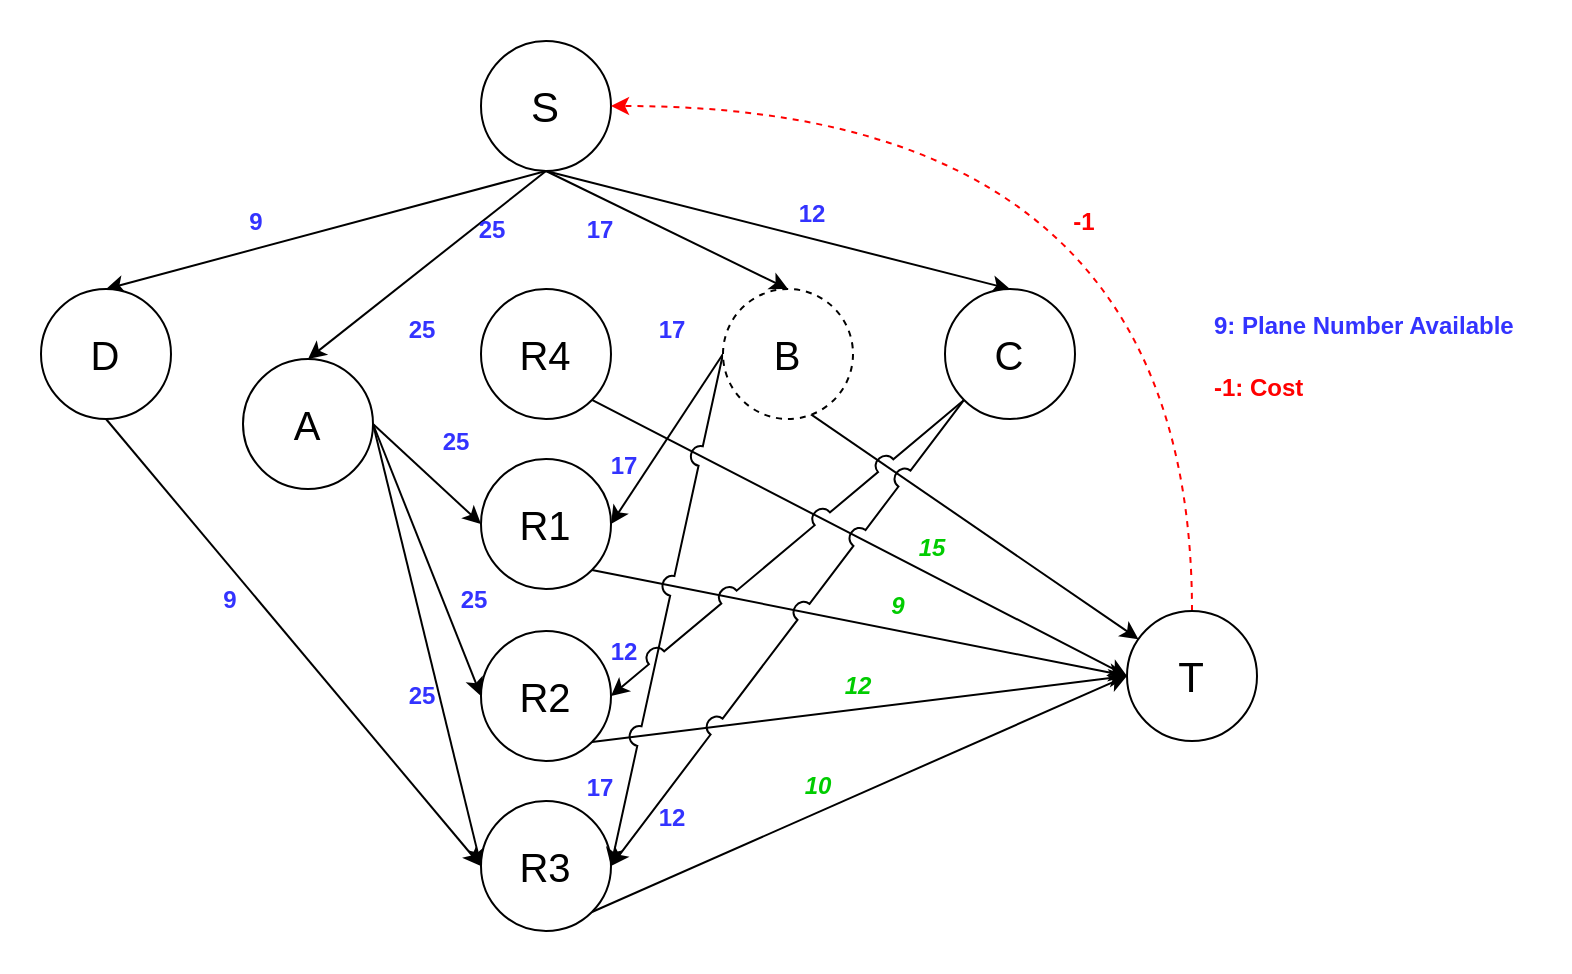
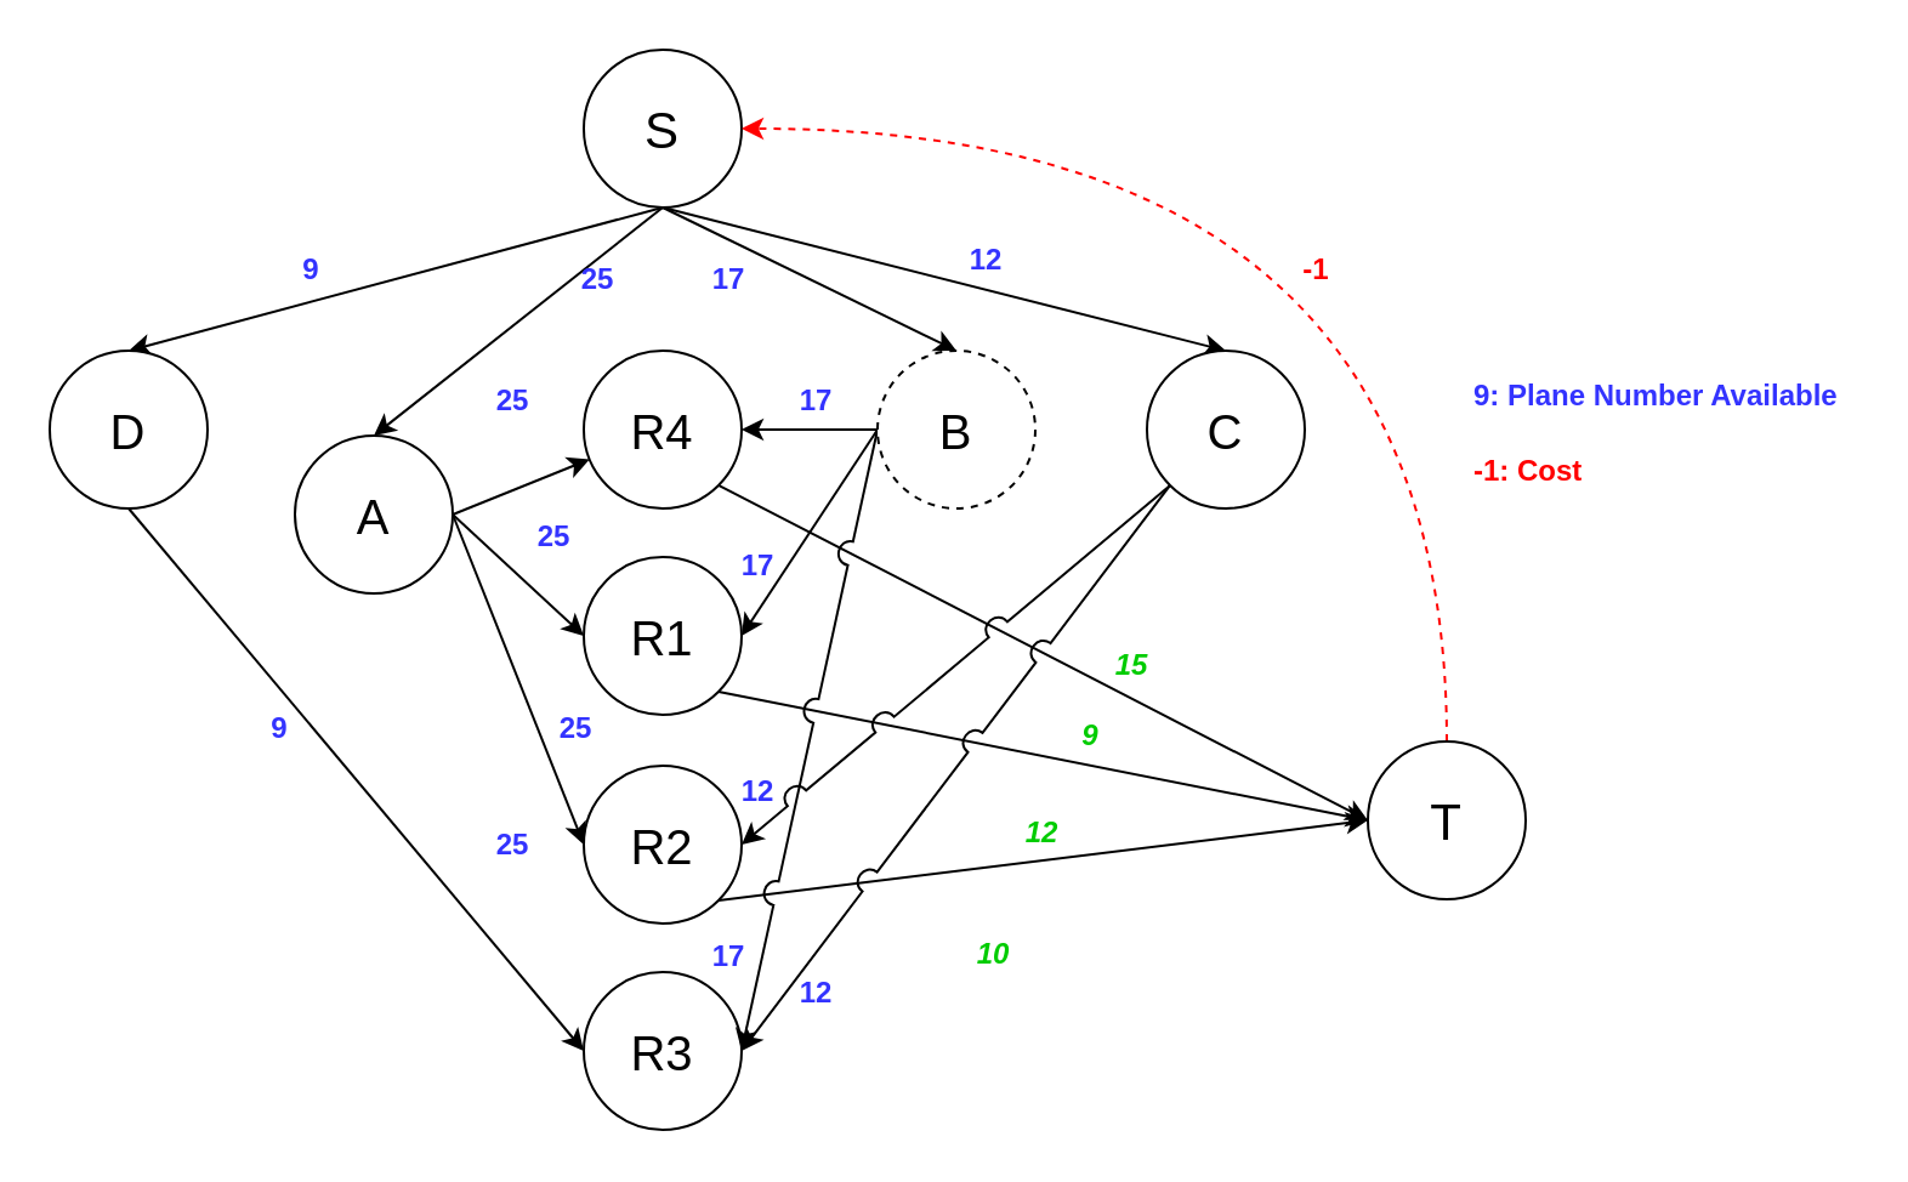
+ <mxCell id="12" style="rounded=0;orthogonalLoop=1;jettySize=auto;html=1;exitX=1;exitY=0.5;exitDx=0;exitDy=0;" edge="1" parent="1" source="13" target="17"><mxGeometry relative="1" as="geometry" /></mxCell>
- <mxCell id="24" style="rounded=0;orthogonalLoop=1;jettySize=auto;html=1;exitX=0;exitY=0.5;exitDx=0;exitDy=0;" edge="1" parent="1" source="27" target="15"><mxGeometry relative="1" as="geometry" /></mxCell>
+ <mxCell id="24" style="rounded=0;orthogonalLoop=1;jettySize=auto;html=1;exitX=0;exitY=0.5;exitDx=0;exitDy=0;" edge="1" parent="1" source="27" target="17"><mxGeometry relative="1" as="geometry" /></mxCell>
- <mxCell id="10" style="rounded=0;orthogonalLoop=1;jettySize=auto;html=1;exitX=1;exitY=0.5;exitDx=0;exitDy=0;entryX=0;entryY=0.5;entryDx=0;entryDy=0;" edge="1" parent="1" source="13" target="19"><mxGeometry relative="1" as="geometry" /></mxCell>
- <mxCell id="18" style="rounded=0;orthogonalLoop=1;jettySize=auto;html=1;exitX=1;exitY=1;exitDx=0;exitDy=0;entryX=0;entryY=0.5;entryDx=0;entryDy=0;" edge="1" parent="1" source="19" target="15"><mxGeometry relative="1" as="geometry"><mxPoint x="460.435" y="417.515" as="targetPoint" /></mxGeometry></mxCell>
